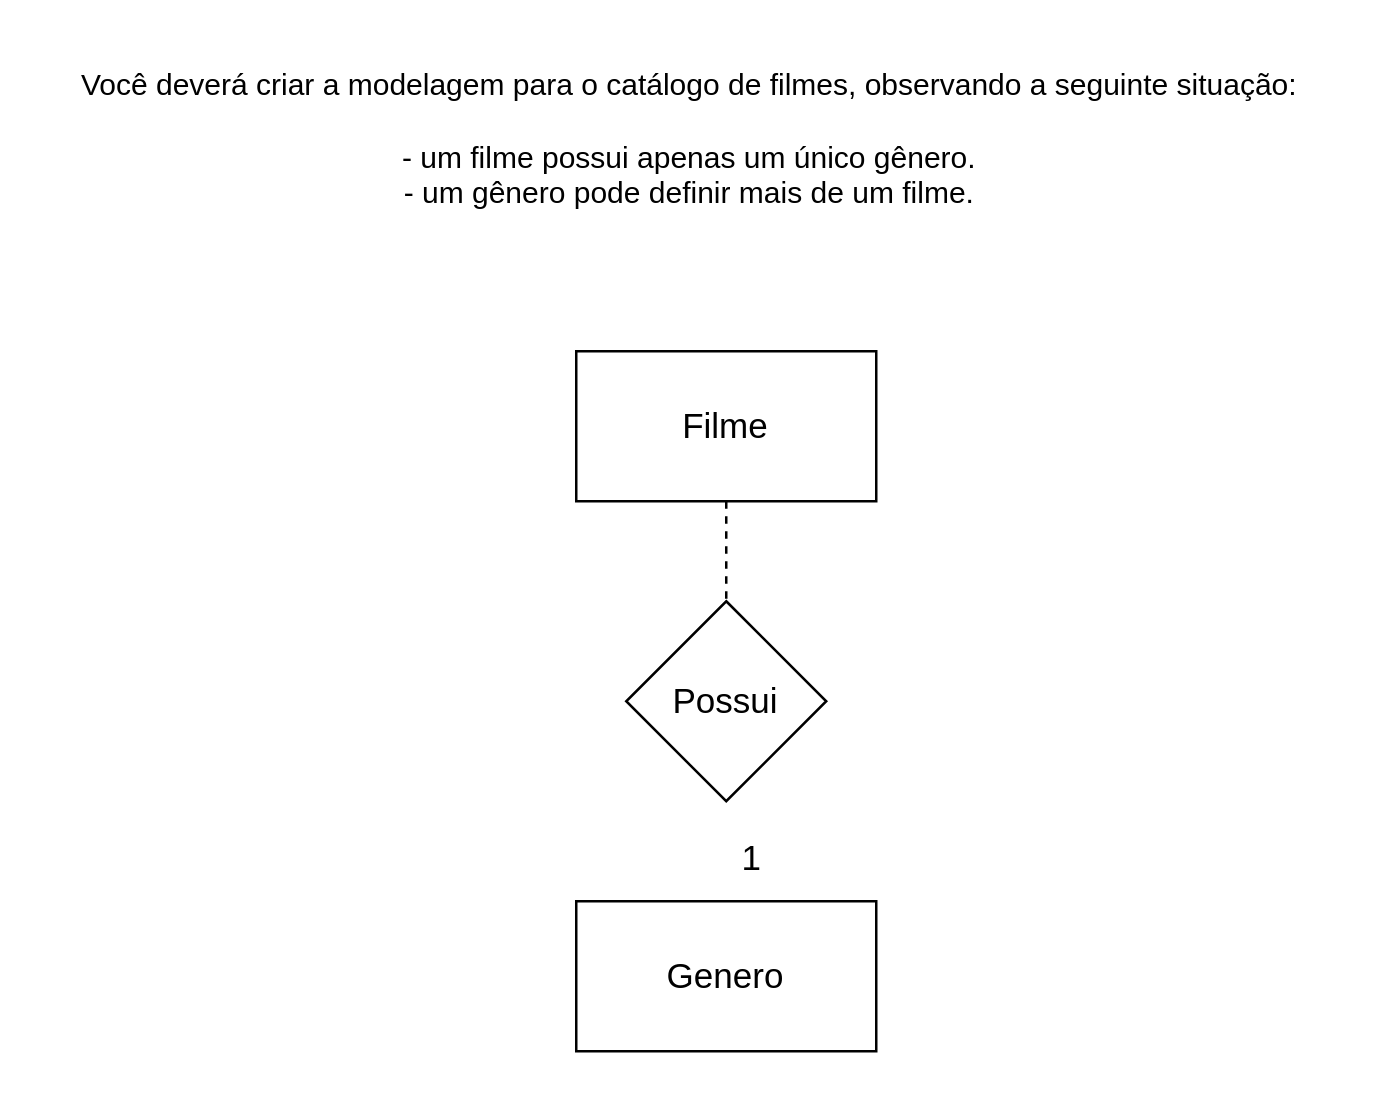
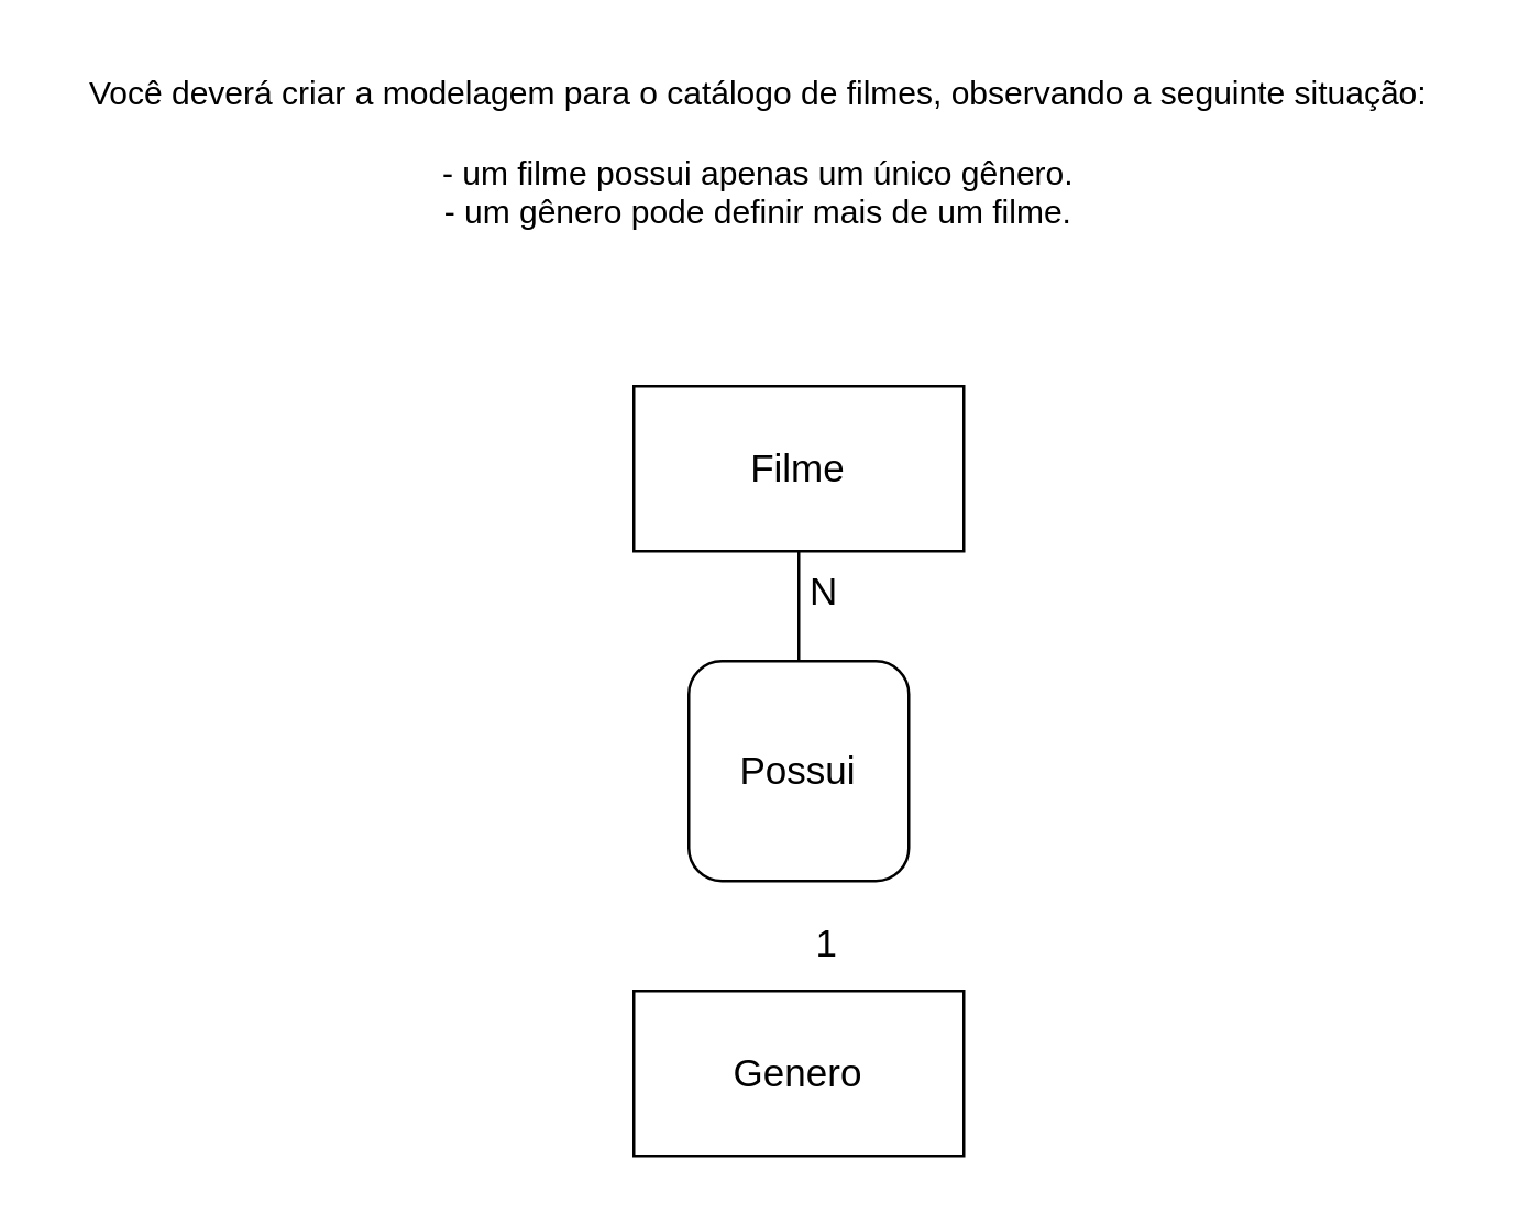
+ <mxCell id="7" value="&lt;font style=&quot;font-size: 14px;&quot;&gt;N&lt;/font&gt;" style="text;html=1;align=center;verticalAlign=middle;resizable=0;points=[];autosize=1;strokeColor=none;fillColor=none;" parent="1" vertex="1"><mxGeometry x="284" y="200" width="30" height="30" as="geometry" /></mxCell>
- <mxCell id="3" style="edgeStyle=orthogonalEdgeStyle;rounded=0;orthogonalLoop=1;jettySize=auto;html=1;entryX=0.5;entryY=0;entryDx=0;entryDy=0;endArrow=none;endFill=0;dashed=1;" parent="1" source="4" target="6" edge="1"><mxGeometry relative="1" as="geometry" /></mxCell>
+ <mxCell id="3" style="edgeStyle=orthogonalEdgeStyle;rounded=0;orthogonalLoop=1;jettySize=auto;html=1;entryX=0.5;entryY=0;entryDx=0;entryDy=0;endArrow=none;endFill=0;" parent="1" source="4" target="6" edge="1"><mxGeometry relative="1" as="geometry" /></mxCell>
- <mxCell id="6" value="&lt;font style=&quot;font-size: 14px;&quot;&gt;Possui&lt;/font&gt;" style="rhombus;whiteSpace=wrap;html=1;" parent="1" vertex="1"><mxGeometry x="250" y="240" width="80" height="80" as="geometry" /></mxCell>
+ <mxCell id="6" value="&lt;font style=&quot;font-size: 14px;&quot;&gt;Possui&lt;/font&gt;" style="whiteSpace=wrap;html=1;rounded=1;" parent="1" vertex="1"><mxGeometry x="250" y="240" width="80" height="80" as="geometry" /></mxCell>
